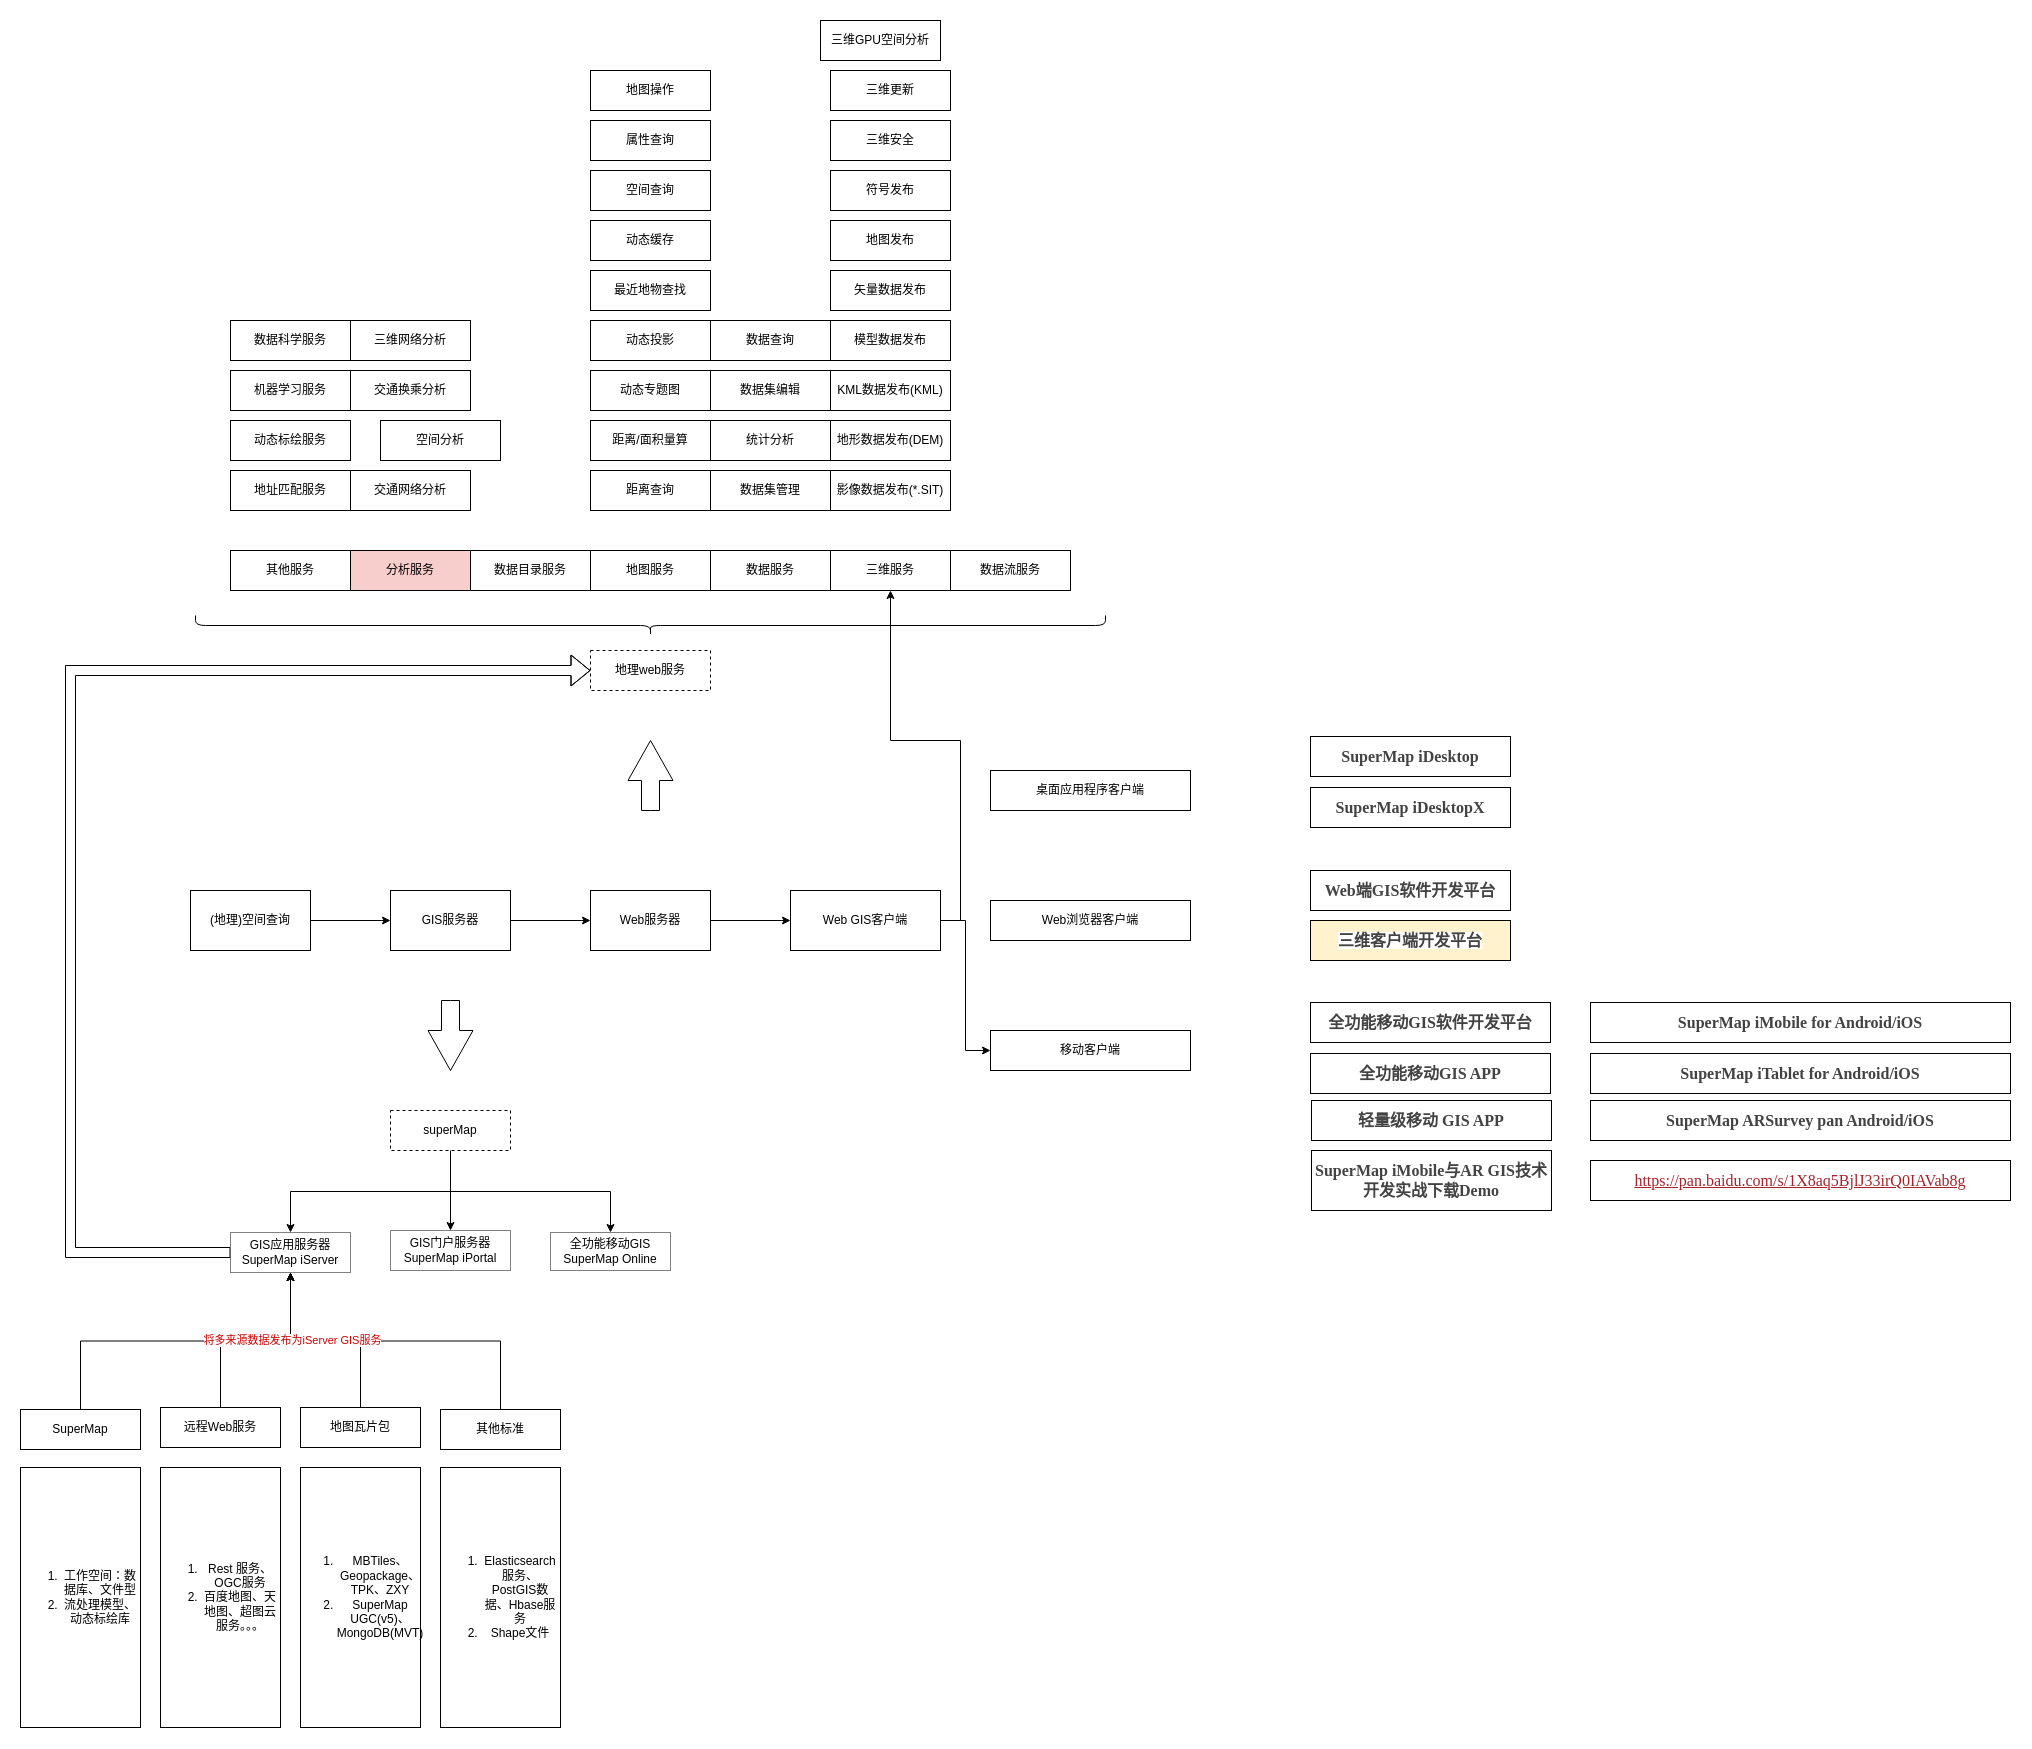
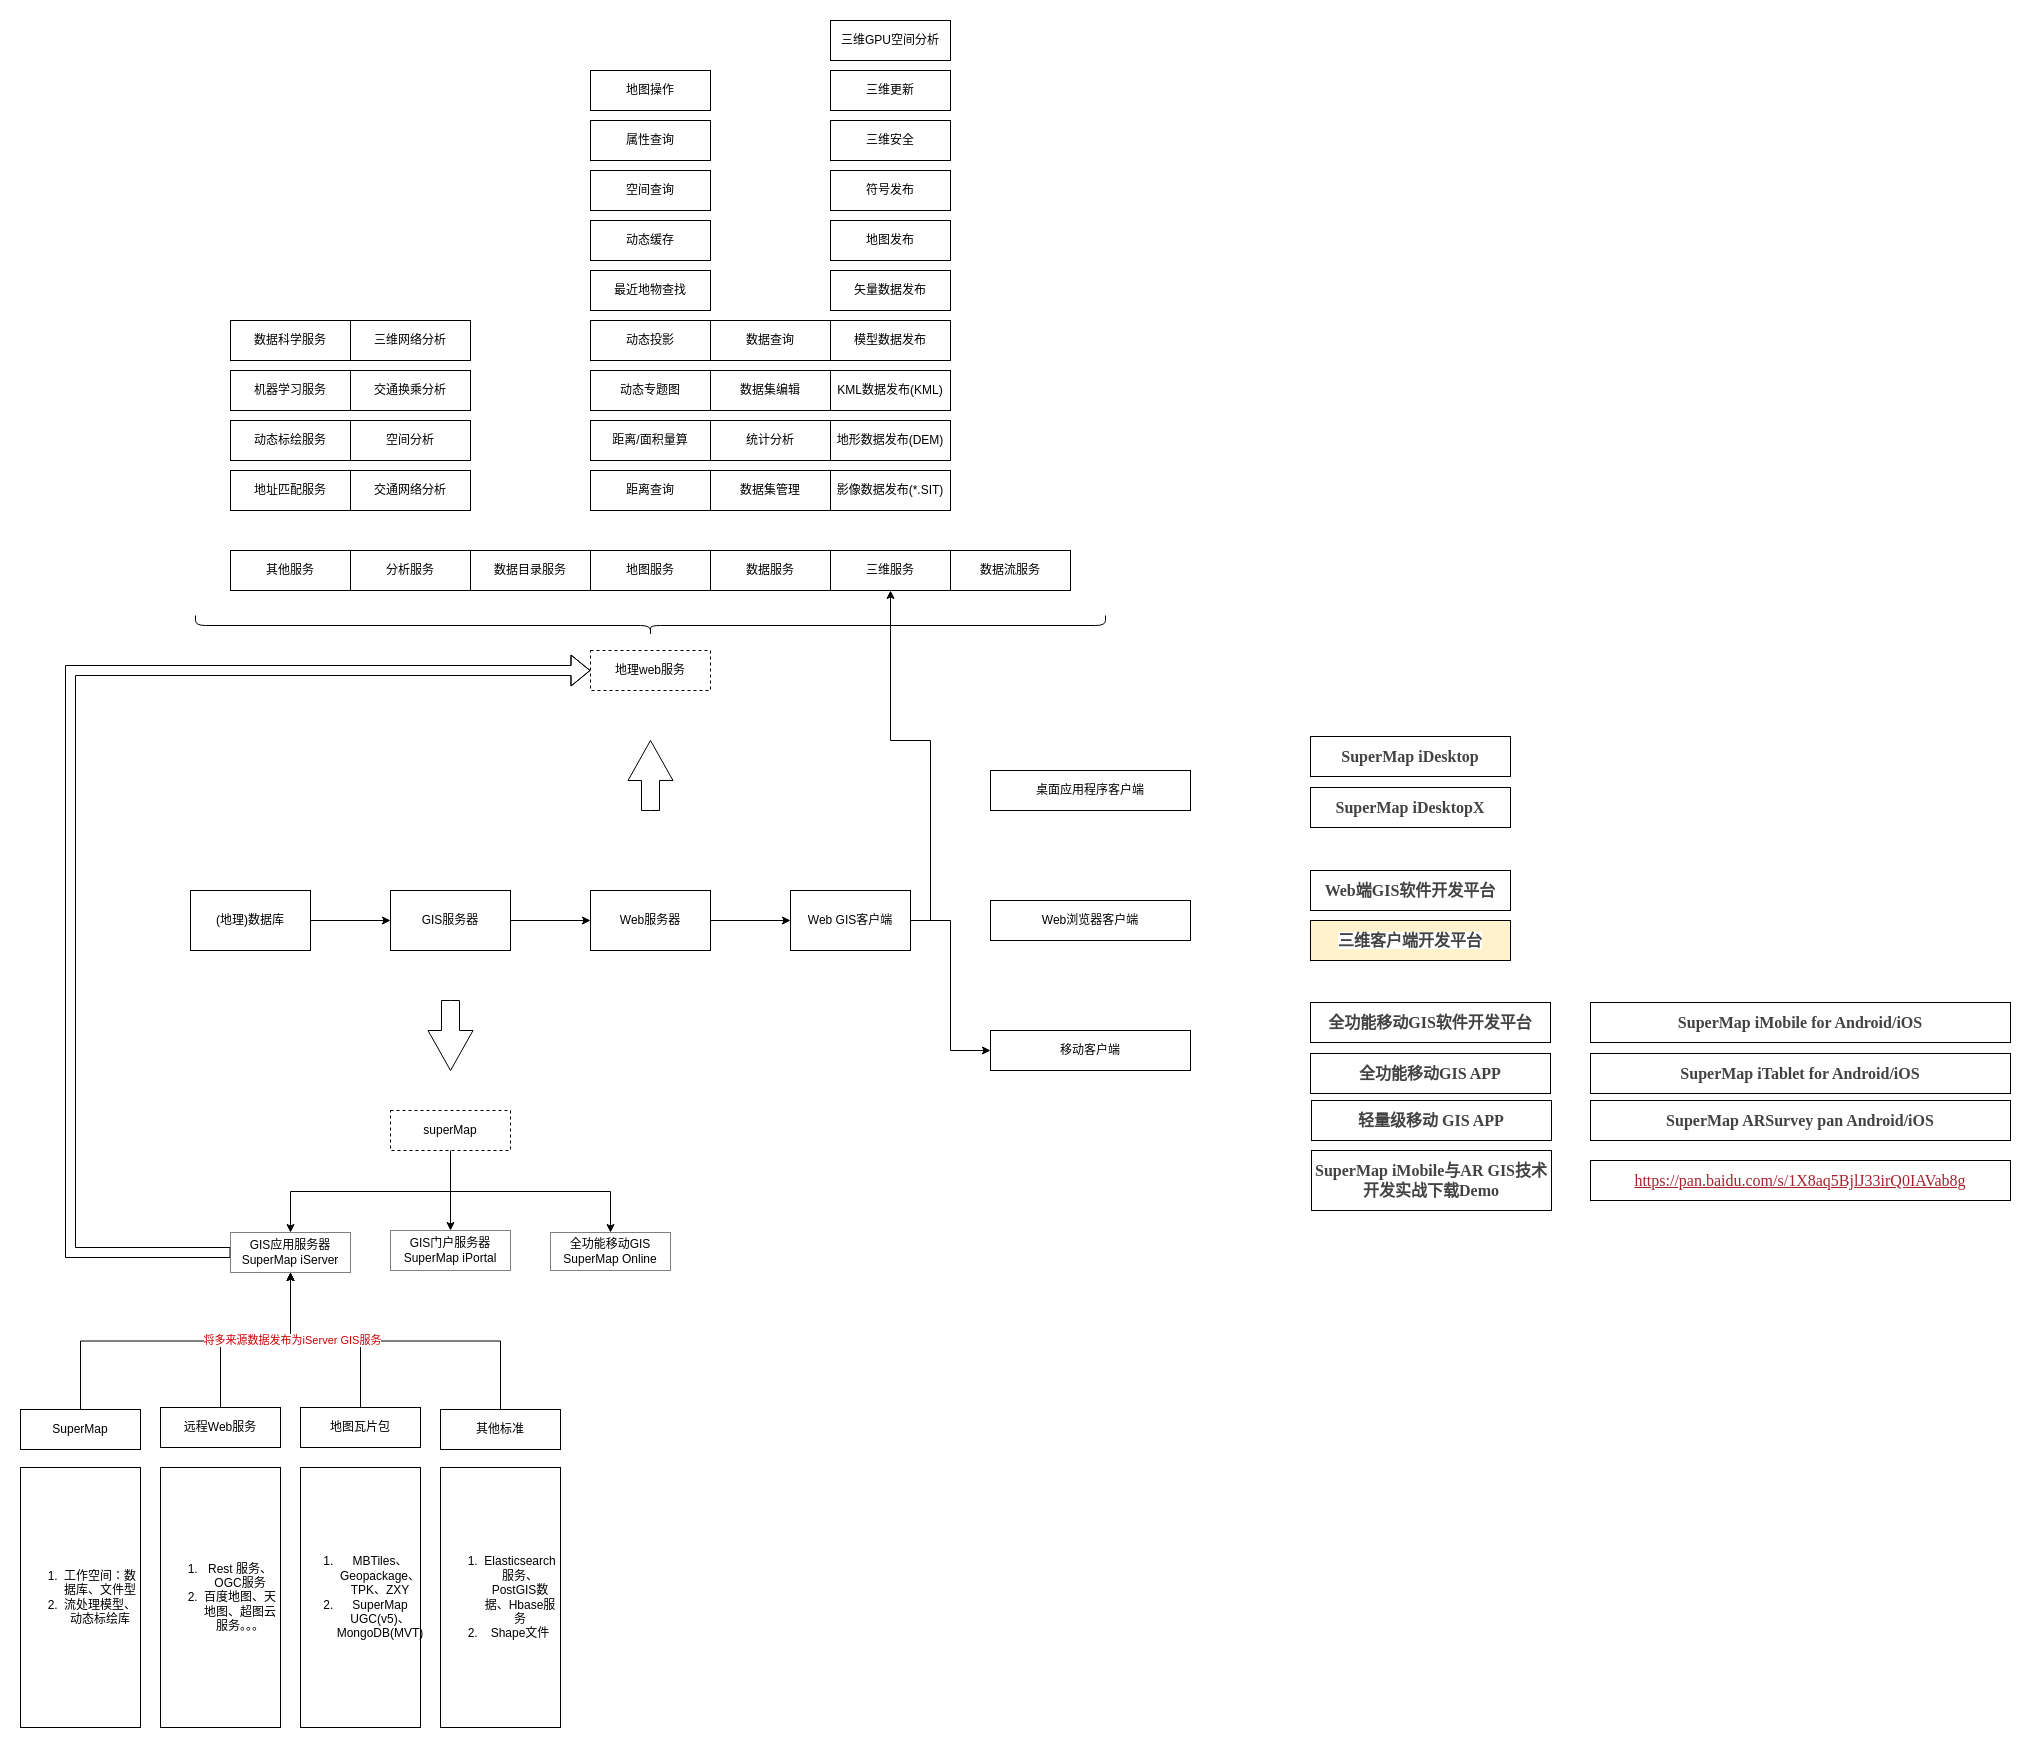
- <mxCell id="80" value="三维GPU空间分析" style="whiteSpace=wrap;html=1;rounded=0;fontColor=#000000;" vertex="1" parent="1"><mxGeometry x="820" y="20" width="120" height="40" as="geometry" /></mxCell>
+ <mxCell id="80" value="三维GPU空间分析" style="whiteSpace=wrap;html=1;rounded=0;fontColor=#000000;" vertex="1" parent="1"><mxGeometry x="830" y="20" width="120" height="40" as="geometry" /></mxCell>
- <mxCell id="68" value="空间分析" style="whiteSpace=wrap;html=1;rounded=0;fontColor=#000000;" vertex="1" parent="1"><mxGeometry x="380" y="420" width="120" height="40" as="geometry" /></mxCell>
+ <mxCell id="68" value="空间分析" style="whiteSpace=wrap;html=1;rounded=0;fontColor=#000000;" vertex="1" parent="1"><mxGeometry x="350" y="420" width="120" height="40" as="geometry" /></mxCell>
- <mxCell id="50" value="分析服务" style="whiteSpace=wrap;html=1;rounded=0;fontColor=#000000;fillColor=#f8cecc;" vertex="1" parent="1"><mxGeometry x="350" y="550" width="120" height="40" as="geometry" /></mxCell>
+ <mxCell id="50" value="分析服务" style="whiteSpace=wrap;html=1;rounded=0;fontColor=#000000;" vertex="1" parent="1"><mxGeometry x="350" y="550" width="120" height="40" as="geometry" /></mxCell>
- <mxCell id="3" value="(地理)空间查询" style="whiteSpace=wrap;html=1;" vertex="1" parent="1"><mxGeometry y="890" width="120" height="60" as="geometry" x="190" /></mxCell>
+ <mxCell id="3" value="(地理)数据库" style="whiteSpace=wrap;html=1;" vertex="1" parent="1"><mxGeometry y="890" width="120" height="60" as="geometry" x="190" /></mxCell>
- <mxCell id="10" value="Web GIS客户端" style="whiteSpace=wrap;html=1;" vertex="1" parent="1"><mxGeometry x="790" y="890" width="150" height="60" as="geometry" /></mxCell>
+ <mxCell id="10" value="Web GIS客户端" style="whiteSpace=wrap;html=1;" vertex="1" parent="1"><mxGeometry x="790" y="890" width="120" height="60" as="geometry" /></mxCell>
